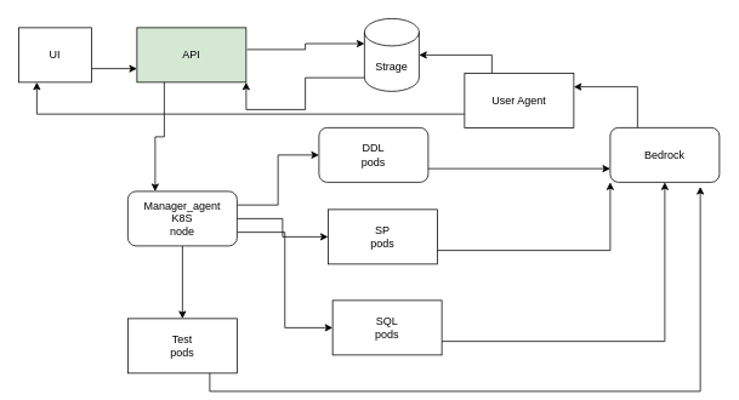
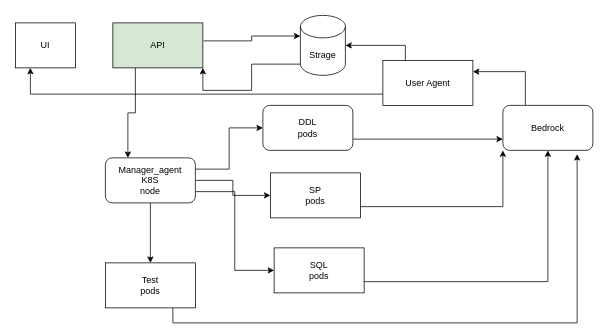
- <mxCell id="2" style="edgeStyle=orthogonalEdgeStyle;rounded=0;orthogonalLoop=1;jettySize=auto;html=1;exitX=1;exitY=0.75;exitDx=0;exitDy=0;entryX=0;entryY=0.75;entryDx=0;entryDy=0;" edge="1" parent="1" source="3" target="5"><mxGeometry relative="1" as="geometry" /></mxCell>
